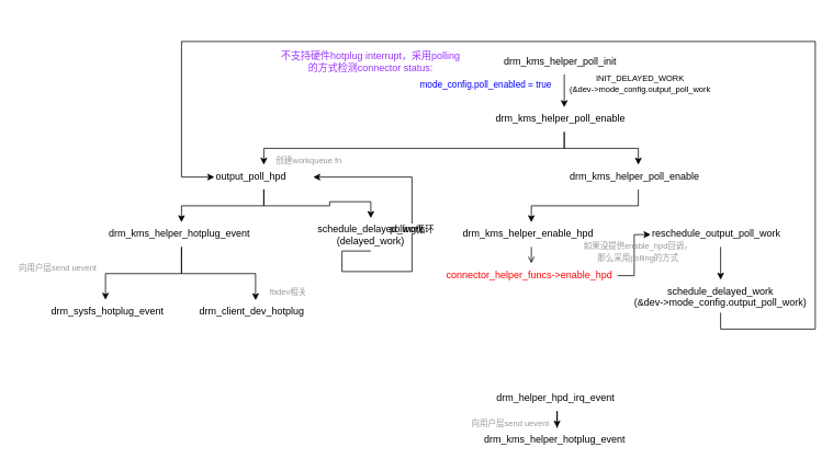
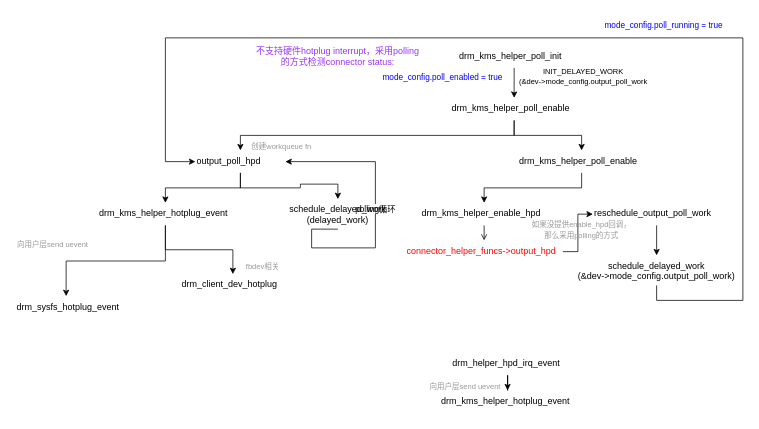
+ <mxCell id="23" value="&lt;font color=&quot;#0000ff&quot; style=&quot;font-size: 11px;&quot;&gt;mode_config.poll_running = true&lt;/font&gt;" style="text;whiteSpace=wrap;html=1;fontSize=11;" parent="1" vertex="1"><mxGeometry x="803.75" width="180" height="30" as="geometry" y="20" /></mxCell>
- <mxCell id="16" value="&lt;font color=&quot;#ff0000&quot;&gt;connector_helper_funcs-&amp;gt;enable_hpd&lt;/font&gt;" style="text;whiteSpace=wrap;html=1;" parent="1" vertex="1"><mxGeometry x="540" y="320" width="210" height="30" as="geometry" /></mxCell>
+ <mxCell id="16" value="&lt;font color=&quot;#ff0000&quot;&gt;connector_helper_funcs-&amp;gt;output_hpd&lt;/font&gt;" style="text;whiteSpace=wrap;html=1;" parent="1" vertex="1"><mxGeometry x="540" y="320" width="210" height="30" as="geometry" /></mxCell>
- <mxCell id="29" value="drm_sysfs_hotplug_event" style="text;whiteSpace=wrap;html=1;" parent="1" vertex="1"><mxGeometry x="60" y="365" width="150" height="25" as="geometry" /></mxCell>
+ <mxCell id="29" value="drm_sysfs_hotplug_event" style="text;whiteSpace=wrap;html=1;" parent="1" vertex="1"><mxGeometry x="20" y="395" width="150" height="25" as="geometry" /></mxCell>
